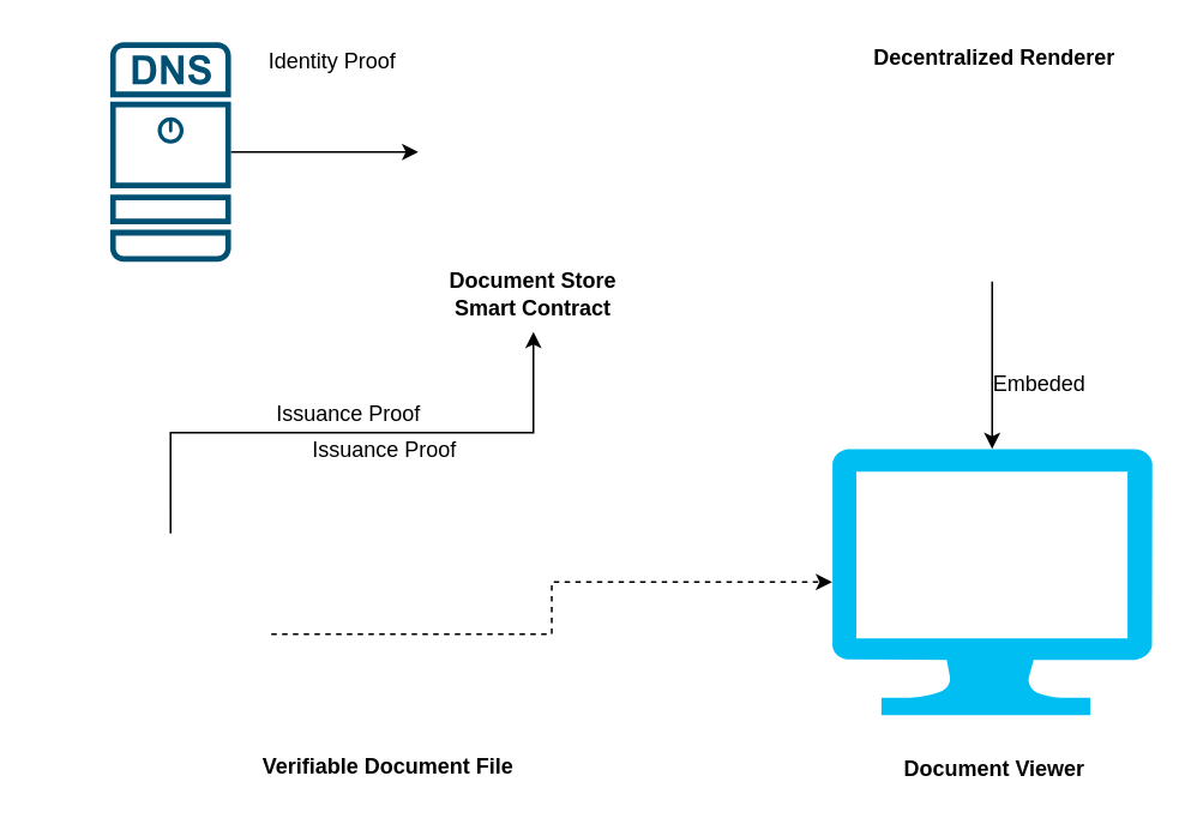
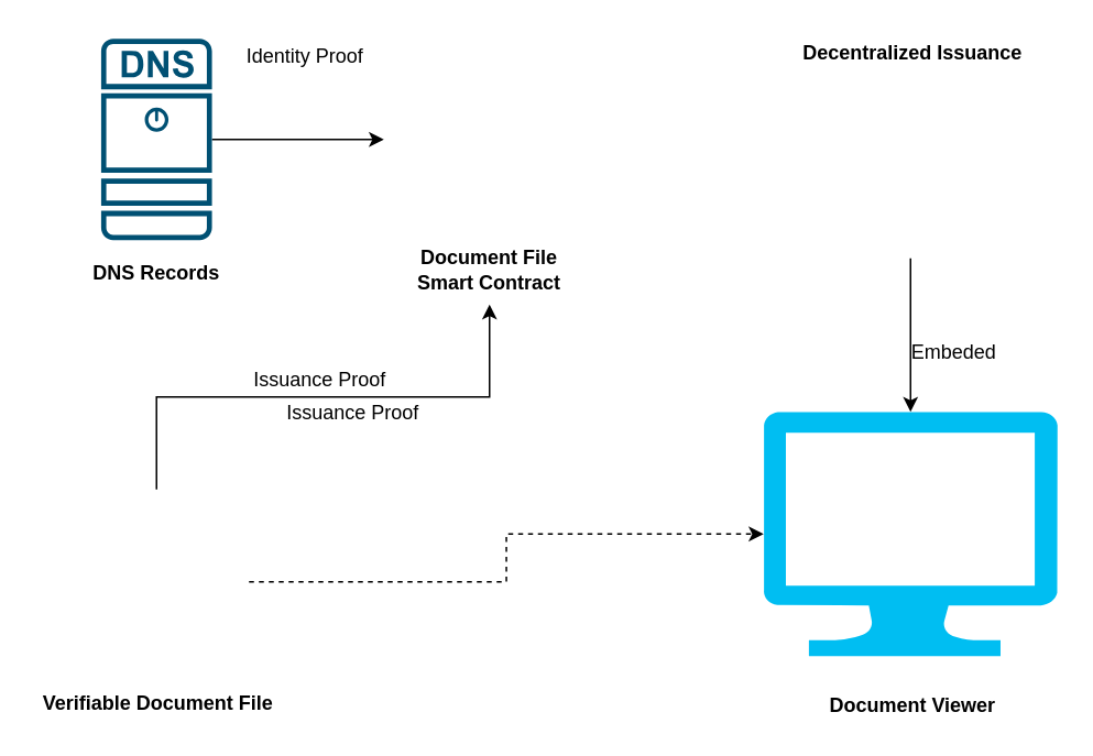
- <mxCell id="13" value="Decentralized Renderer" style="text;html=1;align=center;verticalAlign=middle;resizable=0;points=[];autosize=1;fontStyle=1" vertex="1" parent="1"><mxGeometry x="479.5" y="23" width="144" height="18" as="geometry" /></mxCell>
+ <mxCell id="13" value="Decentralized Issuance" style="text;html=1;align=center;verticalAlign=middle;resizable=0;points=[];autosize=1;fontStyle=1" vertex="1" parent="1"><mxGeometry x="479.5" y="23" width="144" height="18" as="geometry" /></mxCell>
- <mxCell id="11" value="Document Store Smart Contract" style="text;html=1;strokeColor=none;fillColor=none;align=center;verticalAlign=middle;whiteSpace=wrap;rounded=0;fontStyle=1" vertex="1" parent="1"><mxGeometry x="244" y="141" width="104" height="43" as="geometry" /></mxCell>
+ <mxCell id="11" value="Document File Smart Contract" style="text;html=1;strokeColor=none;fillColor=none;align=center;verticalAlign=middle;whiteSpace=wrap;rounded=0;fontStyle=1" vertex="1" parent="1"><mxGeometry x="244" y="141" width="104" height="43" as="geometry" /></mxCell>
+ <mxCell id="10" value="DNS Records" style="text;html=1;strokeColor=none;fillColor=none;align=center;verticalAlign=middle;whiteSpace=wrap;rounded=0;fontStyle=1" vertex="1" parent="1"><mxGeometry x="50.83" y="149" width="87" height="32" as="geometry" /></mxCell>
- <mxCell id="12" value="Verifiable Document File" style="text;html=1;align=center;verticalAlign=middle;resizable=0;points=[];autosize=1;fontStyle=1" vertex="1" parent="1"><mxGeometry x="140.33" y="417" width="149" height="18" as="geometry" /></mxCell>
+ <mxCell id="12" value="Verifiable Document File" style="text;html=1;align=center;verticalAlign=middle;resizable=0;points=[];autosize=1;fontStyle=1" vertex="1" parent="1"><mxGeometry x="20.33" y="417" width="149" height="18" as="geometry" /></mxCell>
